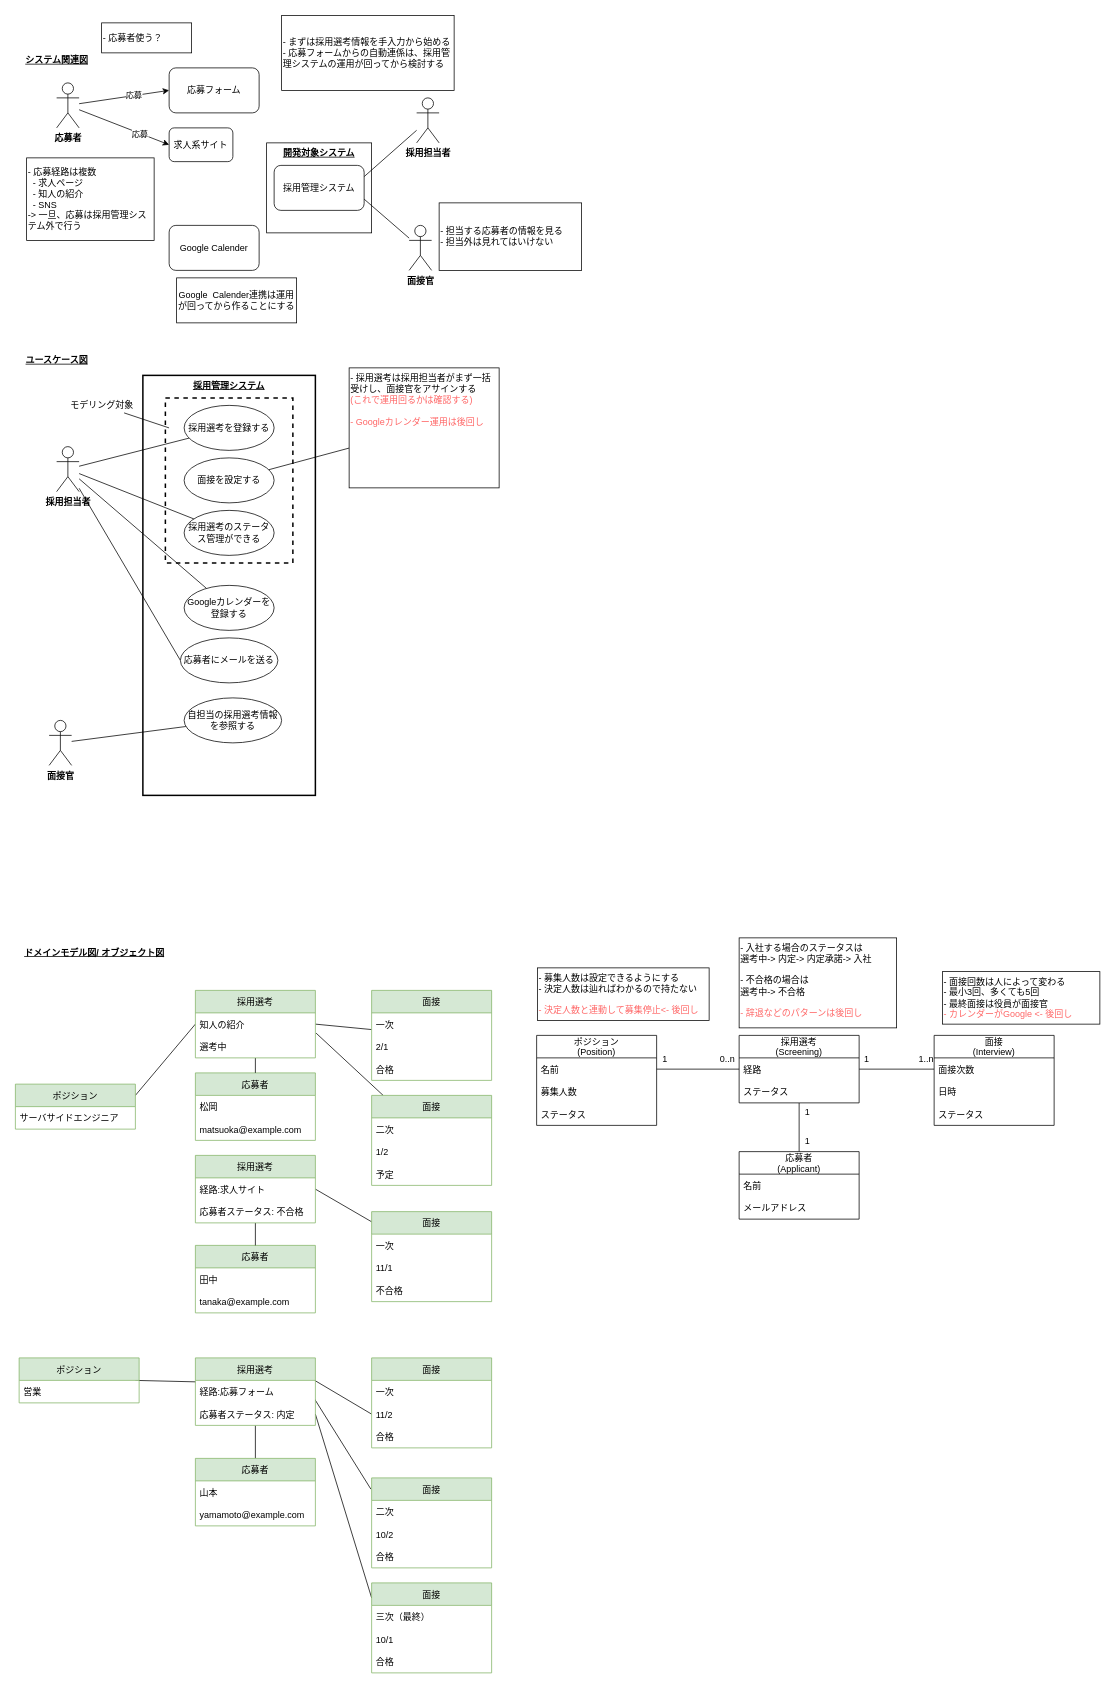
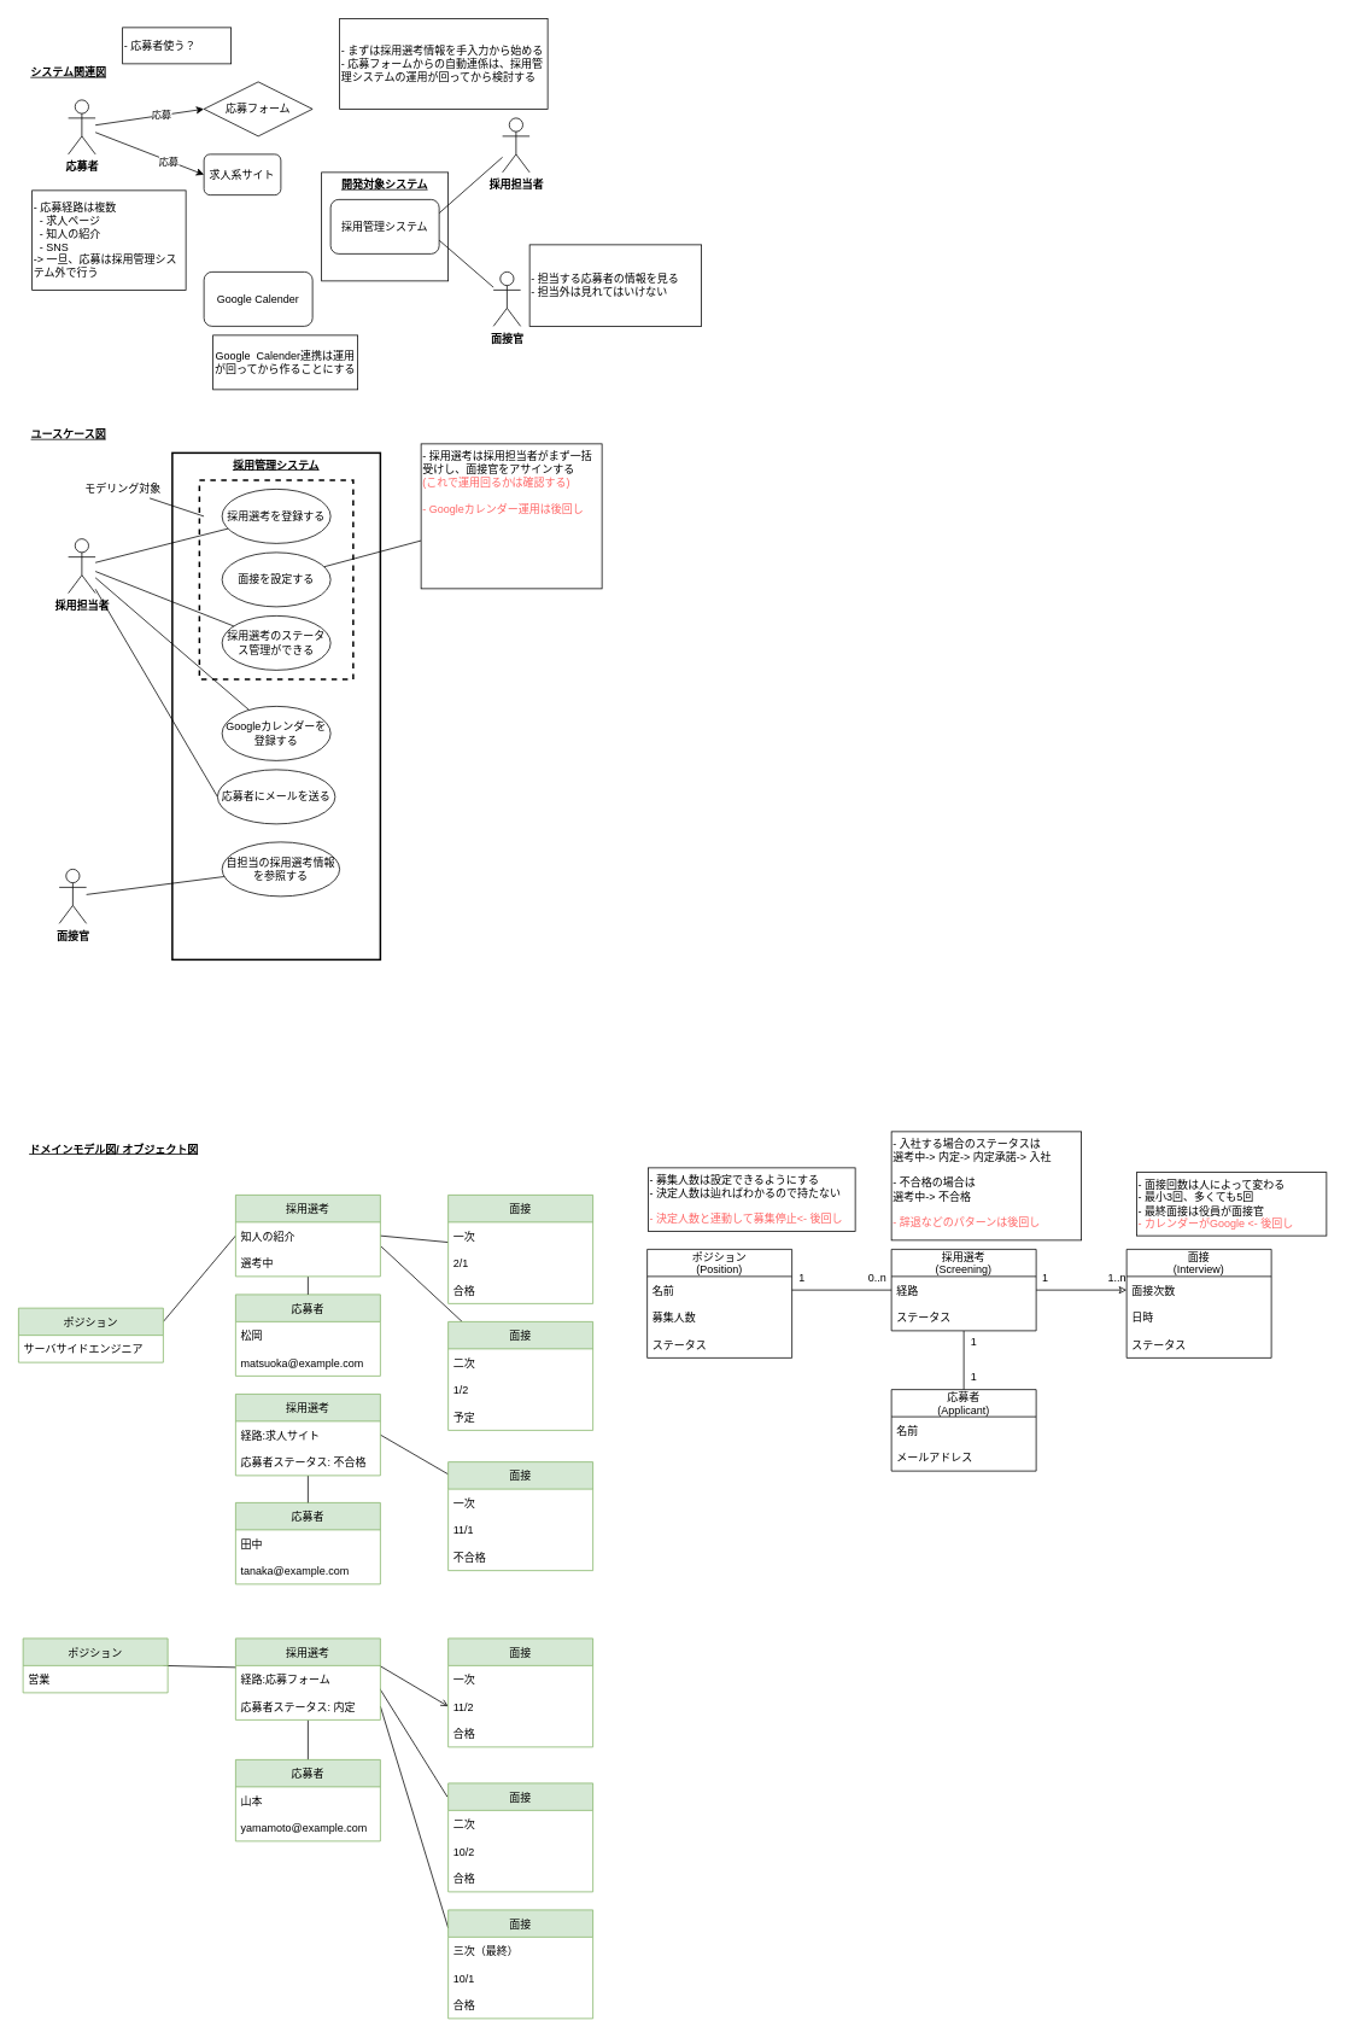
- <mxCell id="14" value="応募フォーム" style="rounded=1;whiteSpace=wrap;html=1;" vertex="1" parent="1"><mxGeometry x="225" y="90" width="120" height="60" as="geometry" /></mxCell>
+ <mxCell id="14" value="応募フォーム" style="rhombus;whiteSpace=wrap;html=1;" vertex="1" parent="1"><mxGeometry x="225" y="90" width="120" height="60" as="geometry" /></mxCell>
- <mxCell id="99" value="" style="edgeStyle=none;rounded=0;orthogonalLoop=1;jettySize=auto;html=1;fontFamily=Helvetica;fontSize=12;fontColor=default;endArrow=none;endFill=0;exitX=1;exitY=0.5;exitDx=0;exitDy=0;entryX=0;entryY=0.5;entryDx=0;entryDy=0;" edge="1" parent="1" source="117" target="106"><mxGeometry relative="1" as="geometry"><mxPoint x="1215" y="1400" as="targetPoint" /></mxGeometry></mxCell>
+ <mxCell id="99" value="" style="edgeStyle=none;rounded=0;orthogonalLoop=1;jettySize=auto;html=1;fontFamily=Helvetica;fontSize=12;fontColor=default;endArrow=classic;endFill=0;exitX=1;exitY=0.5;exitDx=0;exitDy=0;entryX=0;entryY=0.5;entryDx=0;entryDy=0;" edge="1" parent="1" source="117" target="106"><mxGeometry relative="1" as="geometry"><mxPoint x="1215" y="1400" as="targetPoint" /></mxGeometry></mxCell>
- <mxCell id="63" style="edgeStyle=none;rounded=0;orthogonalLoop=1;jettySize=auto;html=1;entryX=0;entryY=0.5;entryDx=0;entryDy=0;fontFamily=Helvetica;fontSize=12;fontColor=default;endArrow=none;endFill=0;exitX=0.994;exitY=0;exitDx=0;exitDy=0;exitPerimeter=0;" edge="1" parent="1" source="94" target="68"><mxGeometry relative="1" as="geometry" /></mxCell>
+ <mxCell id="63" style="edgeStyle=none;rounded=0;orthogonalLoop=1;jettySize=auto;html=1;entryX=0;entryY=0.5;entryDx=0;entryDy=0;fontFamily=Helvetica;fontSize=12;fontColor=default;endArrow=open;endFill=0;exitX=0.994;exitY=0;exitDx=0;exitDy=0;exitPerimeter=0;" edge="1" parent="1" source="94" target="68"><mxGeometry relative="1" as="geometry" /></mxCell>
